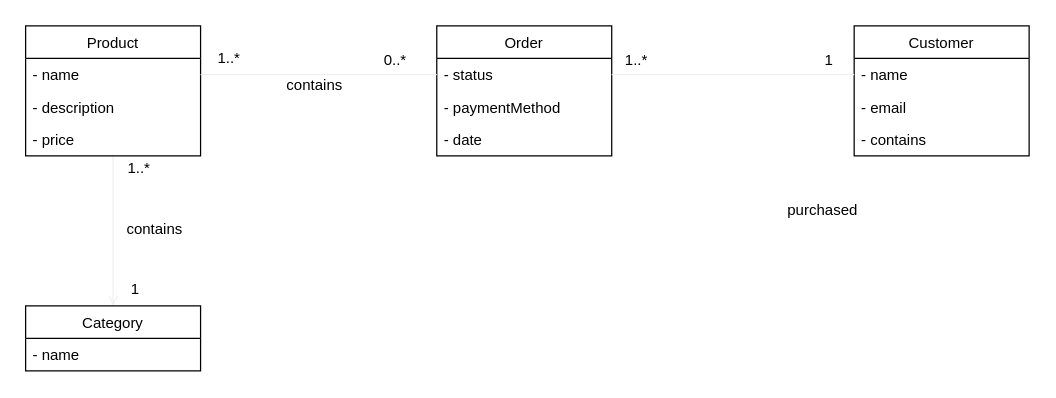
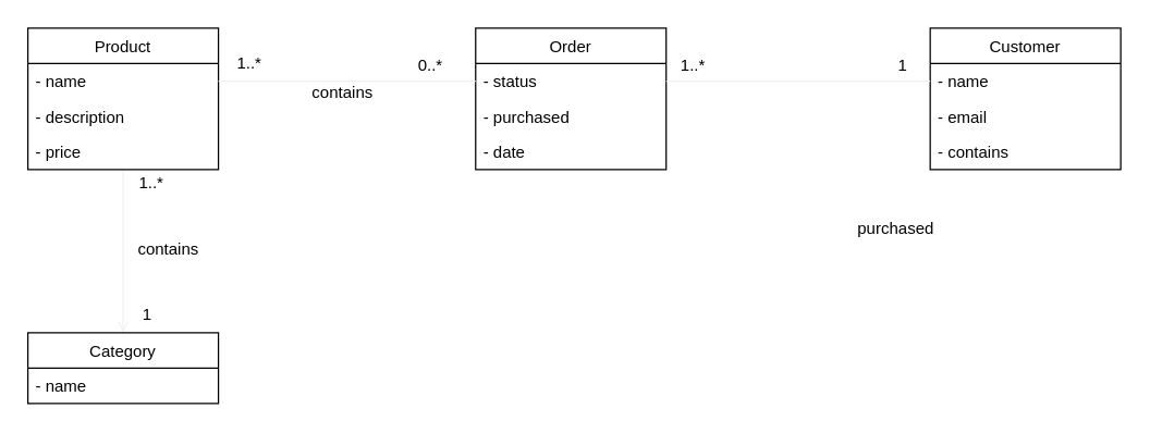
- <mxCell id="11" value="- paymentMethod" style="text;strokeColor=none;fillColor=none;align=left;verticalAlign=top;spacingLeft=4;spacingRight=4;overflow=hidden;rotatable=0;points=[[0,0.5],[1,0.5]];portConstraint=eastwest;" vertex="1" parent="9"><mxGeometry y="52" width="140" height="26" as="geometry" /></mxCell>
+ <mxCell id="11" value="- purchased" style="text;strokeColor=none;fillColor=none;align=left;verticalAlign=top;spacingLeft=4;spacingRight=4;overflow=hidden;rotatable=0;points=[[0,0.5],[1,0.5]];portConstraint=eastwest;" vertex="1" parent="9"><mxGeometry y="52" width="140" height="26" as="geometry" /></mxCell>
